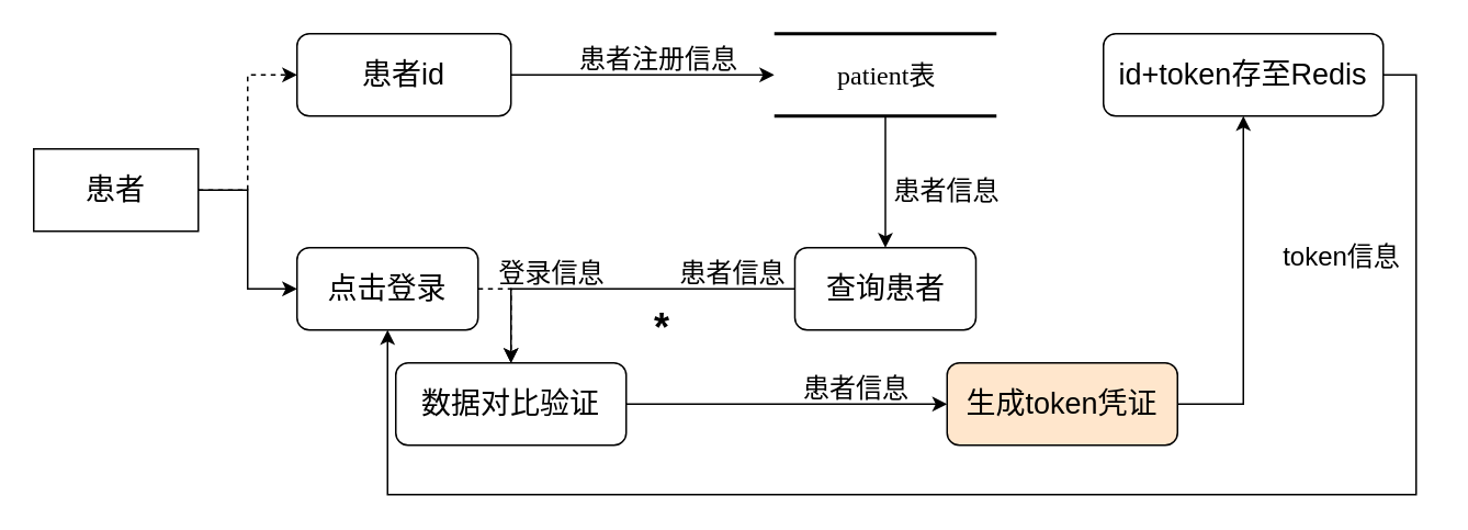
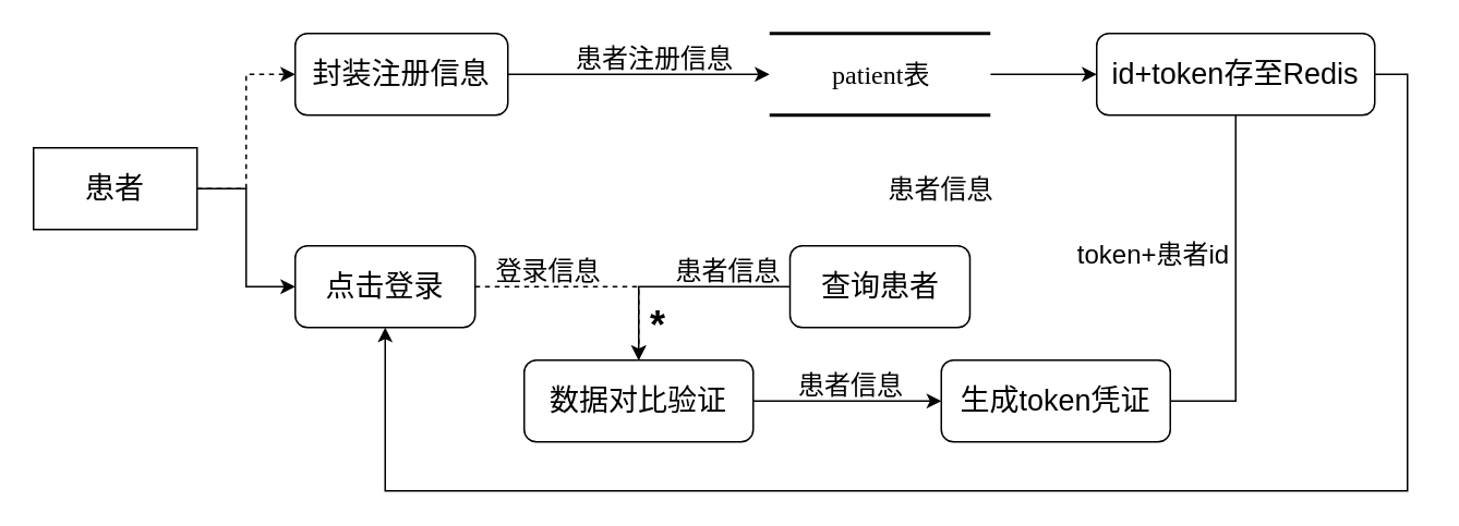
- <mxCell id="6" value="&lt;font style=&quot;font-size: 18px;&quot;&gt;患者id&lt;/font&gt;" style="rounded=1;whiteSpace=wrap;html=1;" vertex="1" parent="1"><mxGeometry x="180" y="20" width="130" height="50" as="geometry" /></mxCell>
+ <mxCell id="6" value="&lt;font style=&quot;font-size: 18px;&quot;&gt;封装注册信息&lt;/font&gt;" style="rounded=1;whiteSpace=wrap;html=1;" vertex="1" parent="1"><mxGeometry x="180" y="20" width="130" height="50" as="geometry" /></mxCell>
- <mxCell id="24" style="edgeStyle=orthogonalEdgeStyle;rounded=0;orthogonalLoop=1;jettySize=auto;html=1;exitX=1;exitY=0.5;exitDx=0;exitDy=0;entryX=0.5;entryY=1;entryDx=0;entryDy=0;" edge="1" parent="1" source="25" target="14"><mxGeometry relative="1" as="geometry" /></mxCell>
+ <mxCell id="24" style="edgeStyle=orthogonalEdgeStyle;rounded=0;orthogonalLoop=1;jettySize=auto;html=1;exitX=1;exitY=0.5;exitDx=0;exitDy=0;entryX=0.5;entryY=1;entryDx=0;entryDy=0;endArrow=none;" edge="1" parent="1" source="25" target="14"><mxGeometry relative="1" as="geometry" /></mxCell>
- <mxCell id="9" style="edgeStyle=orthogonalEdgeStyle;rounded=0;orthogonalLoop=1;jettySize=auto;html=1;entryX=0.5;entryY=0;entryDx=0;entryDy=0;" edge="1" parent="1" source="10" target="17"><mxGeometry relative="1" as="geometry" /></mxCell>
+ <mxCell id="9" style="edgeStyle=orthogonalEdgeStyle;rounded=0;orthogonalLoop=1;jettySize=auto;html=1;" edge="1" parent="1" source="10" target="14"><mxGeometry relative="1" as="geometry" /></mxCell>
+ <mxCell id="15" value="&lt;font style=&quot;font-size: 16px;&quot;&gt;token+患者id&lt;/font&gt;" style="text;html=1;strokeColor=none;fillColor=none;align=center;verticalAlign=middle;whiteSpace=wrap;rounded=0;" vertex="1" parent="1"><mxGeometry x="650" y="140" width="110" height="30" as="geometry" /></mxCell>
- <mxCell id="26" value="&lt;font style=&quot;font-size: 16px;&quot;&gt;token信息&lt;/font&gt;" style="text;html=1;strokeColor=none;fillColor=none;align=center;verticalAlign=middle;whiteSpace=wrap;rounded=0;" vertex="1" parent="1"><mxGeometry x="760" y="140" width="110" height="30" as="geometry" /></mxCell>
- <mxCell id="19" value="&lt;font style=&quot;font-size: 18px;&quot;&gt;数据对比验证&lt;/font&gt;" style="rounded=1;whiteSpace=wrap;html=1;" vertex="1" parent="1"><mxGeometry x="240" y="220" width="140" height="50" as="geometry" /></mxCell>
+ <mxCell id="19" value="&lt;font style=&quot;font-size: 18px;&quot;&gt;数据对比验证&lt;/font&gt;" style="rounded=1;whiteSpace=wrap;html=1;" vertex="1" parent="1"><mxGeometry x="320" y="220" width="140" height="50" as="geometry" /></mxCell>
- <mxCell id="25" value="&lt;font style=&quot;font-size: 18px;&quot;&gt;生成token凭证&lt;/font&gt;" style="rounded=1;whiteSpace=wrap;html=1;fillColor=#ffe6cc;" vertex="1" parent="1"><mxGeometry x="575" y="220" width="140" height="50" as="geometry" /></mxCell>
+ <mxCell id="25" value="&lt;font style=&quot;font-size: 18px;&quot;&gt;生成token凭证&lt;/font&gt;" style="rounded=1;whiteSpace=wrap;html=1;" vertex="1" parent="1"><mxGeometry x="575" y="220" width="140" height="50" as="geometry" /></mxCell>
